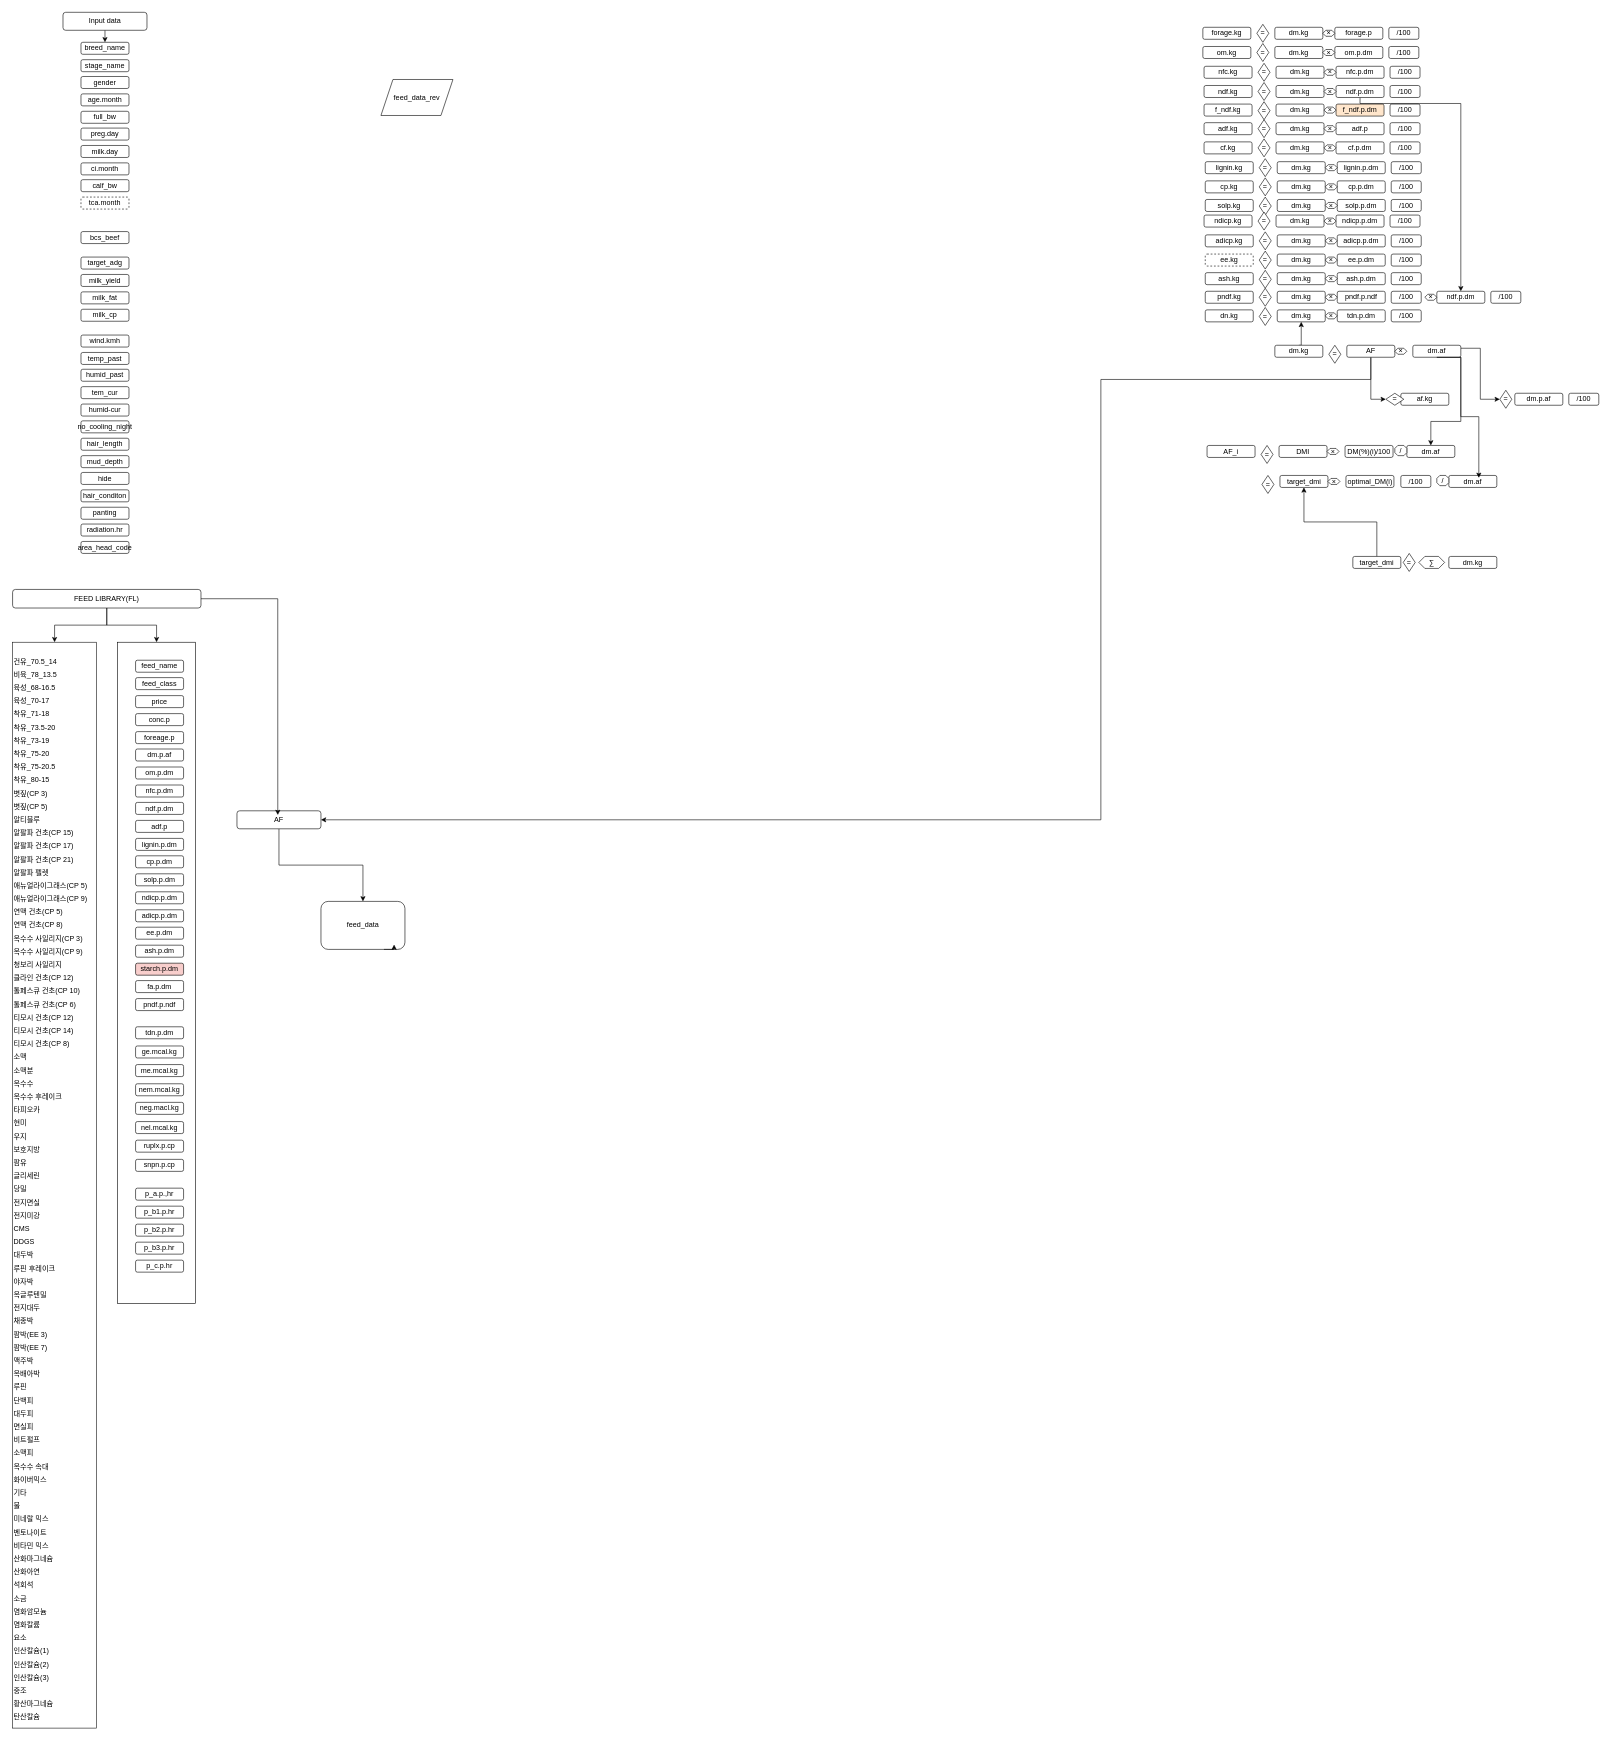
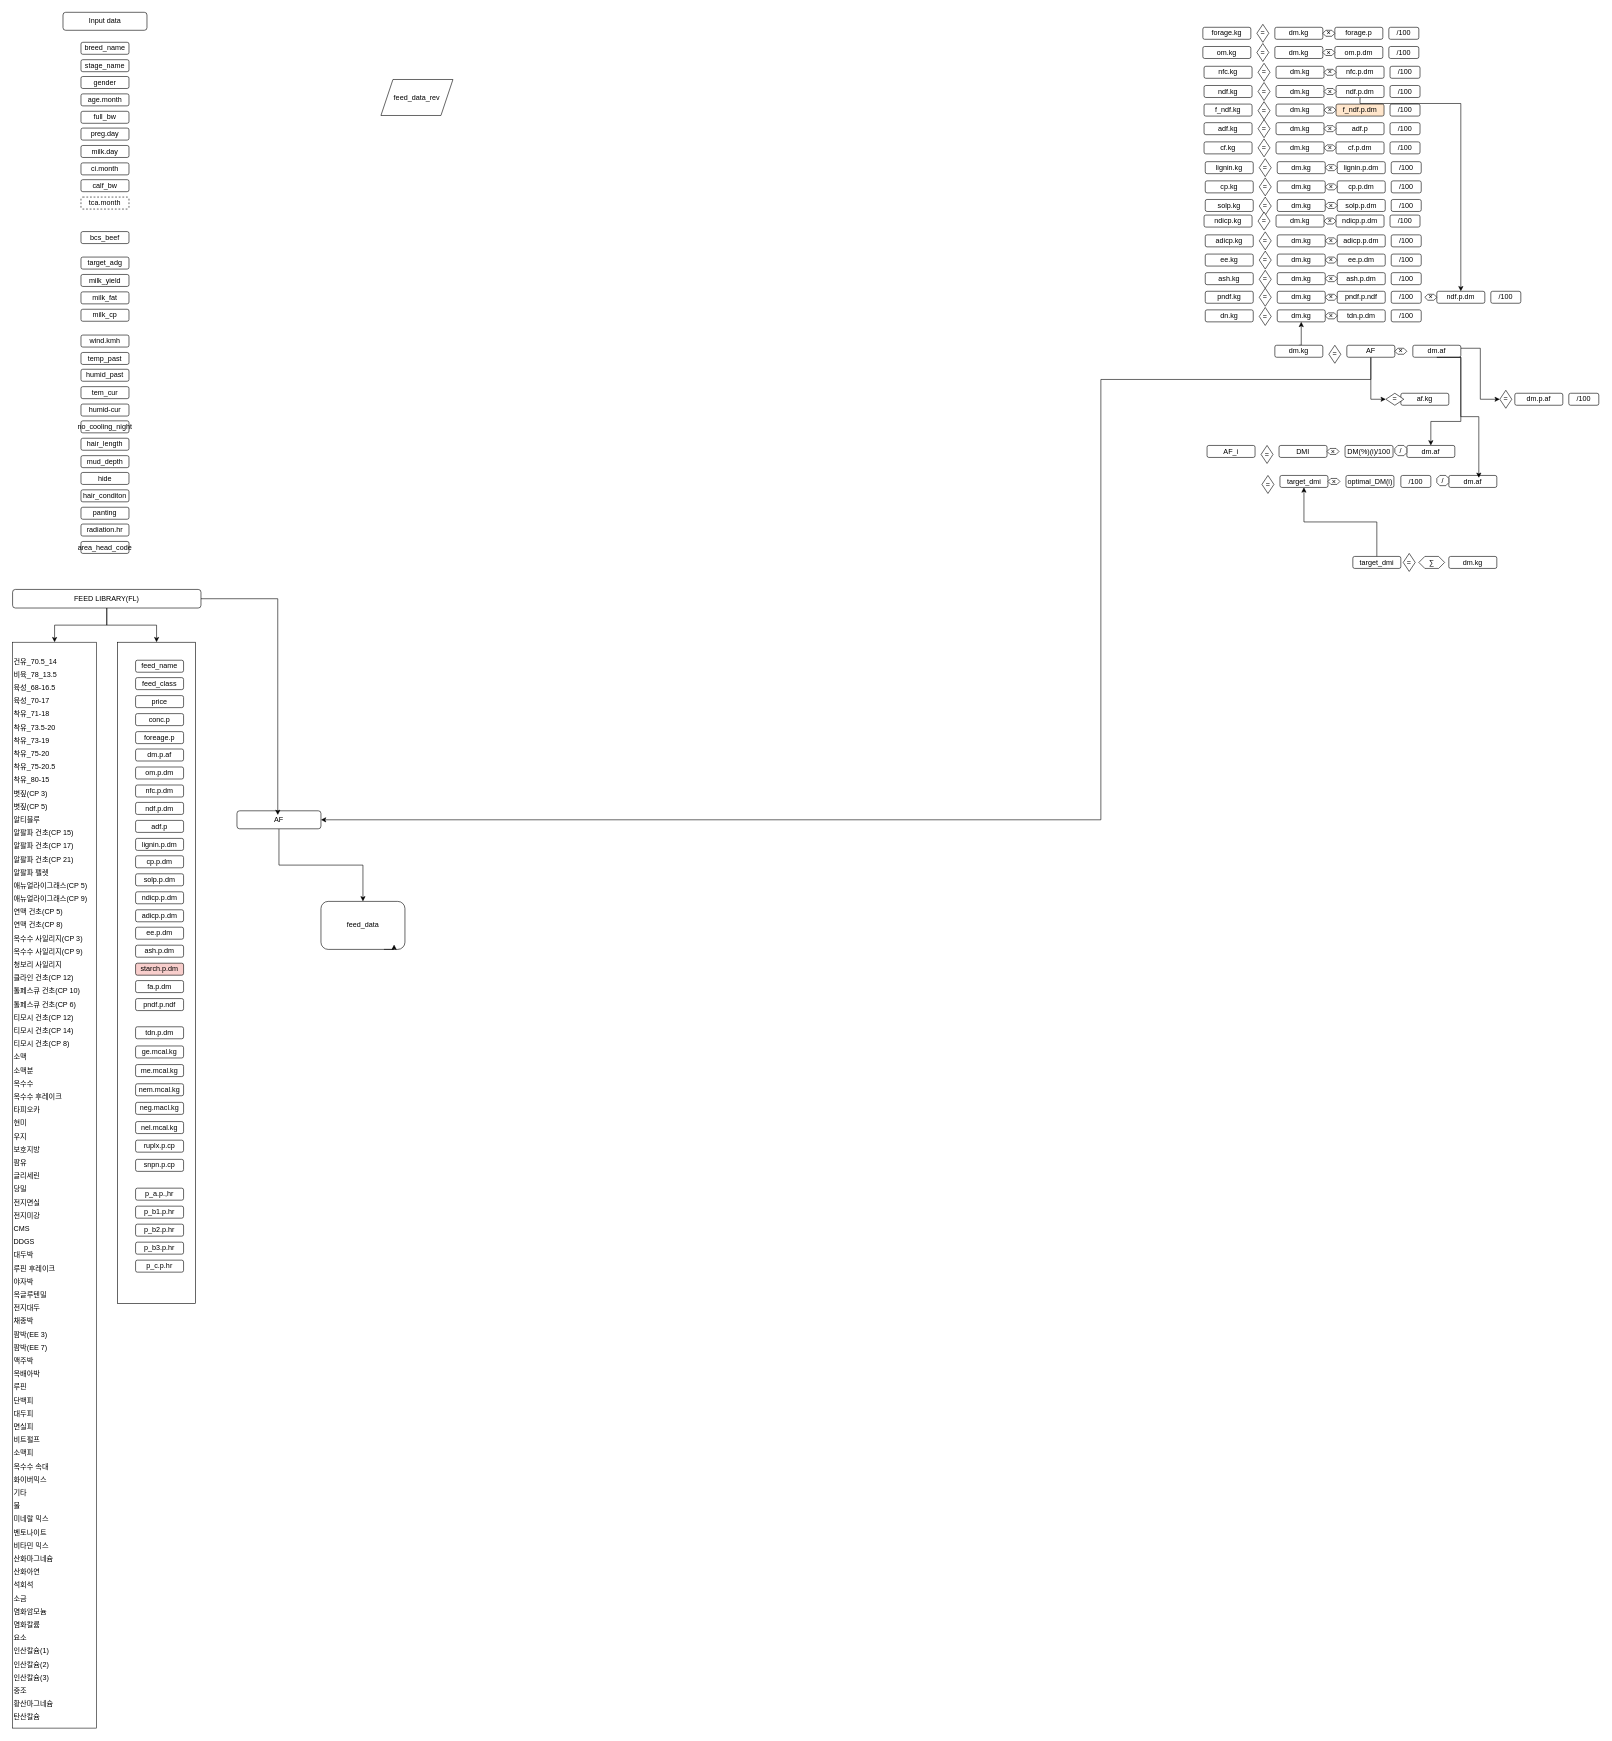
- <mxCell id="177" style="edgeStyle=orthogonalEdgeStyle;rounded=0;orthogonalLoop=1;jettySize=auto;html=1;exitX=0.5;exitY=1;exitDx=0;exitDy=0;entryX=0.5;entryY=0;entryDx=0;entryDy=0;" edge="1" parent="1" source="178" target="112"><mxGeometry relative="1" as="geometry" /></mxCell>
- <mxCell id="88" value="ee.kg" style="rounded=1;whiteSpace=wrap;html=1;dashed=1;" parent="1" vertex="1"><mxGeometry x="2008" y="423" width="80" height="20" as="geometry" /></mxCell>
+ <mxCell id="88" value="ee.kg" style="rounded=1;whiteSpace=wrap;html=1;" parent="1" vertex="1"><mxGeometry x="2008" y="423" width="80" height="20" as="geometry" /></mxCell>
